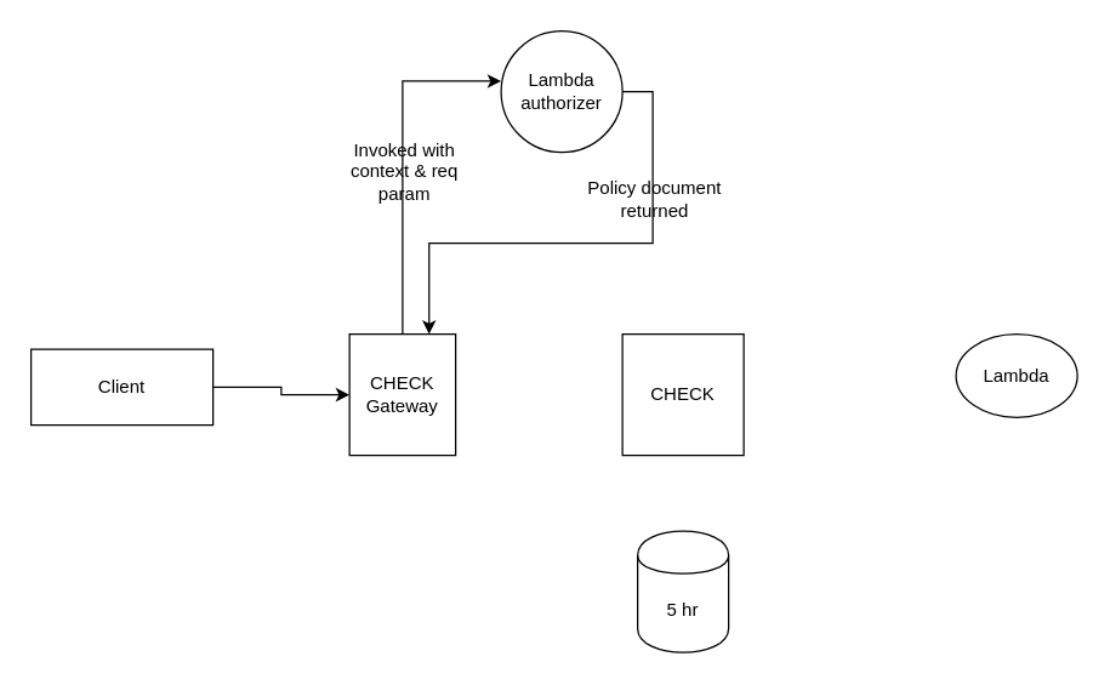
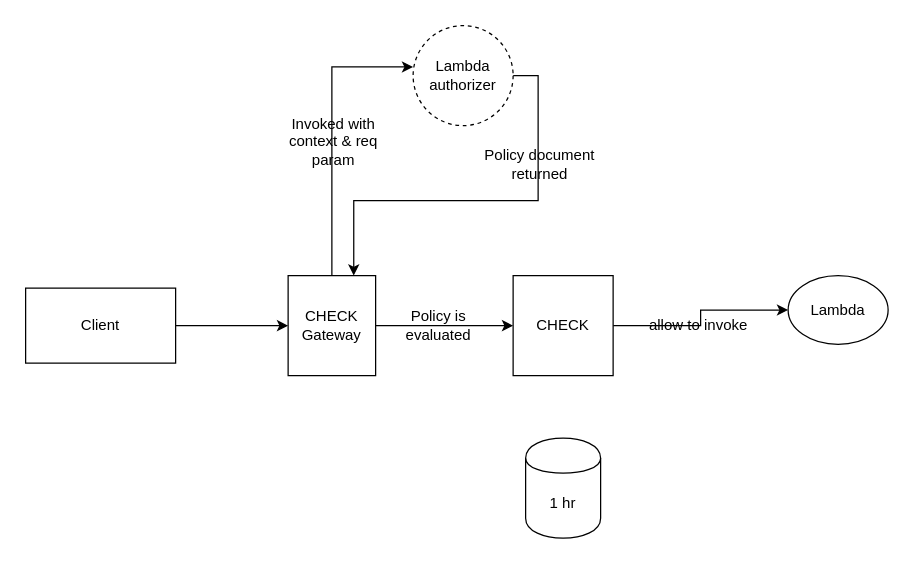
- <mxCell id="12" value="Lambda&lt;br&gt;authorizer" style="ellipse;whiteSpace=wrap;html=1;aspect=fixed;" parent="1" vertex="1"><mxGeometry x="330" y="20" width="80" height="80" as="geometry" /></mxCell>
+ <mxCell id="12" value="Lambda&lt;br&gt;authorizer" style="ellipse;whiteSpace=wrap;html=1;aspect=fixed;dashed=1;" parent="1" vertex="1"><mxGeometry x="330" y="20" width="80" height="80" as="geometry" /></mxCell>
- <mxCell id="3" value="Client" style="rounded=0;whiteSpace=wrap;html=1;" parent="1" vertex="1"><mxGeometry x="20" y="230" width="120" height="50" as="geometry" /></mxCell>
+ <mxCell id="3" value="Client" style="rounded=0;whiteSpace=wrap;html=1;" parent="1" vertex="1"><mxGeometry x="20" y="230" width="120" height="60" as="geometry" /></mxCell>
+ <mxCell id="13" style="edgeStyle=orthogonalEdgeStyle;rounded=0;orthogonalLoop=1;jettySize=auto;html=1;exitX=1;exitY=0.5;exitDx=0;exitDy=0;entryX=0;entryY=0.5;entryDx=0;entryDy=0;" parent="1" source="15" target="9" edge="1"><mxGeometry relative="1" as="geometry" /></mxCell>
+ <mxCell id="14" value="allow to invoke" style="text;html=1;resizable=0;points=[];align=center;verticalAlign=middle;labelBackgroundColor=none;" parent="13" vertex="1" connectable="0"><mxGeometry x="-0.127" y="1" relative="1" as="geometry"><mxPoint as="offset" /></mxGeometry></mxCell>
+ <mxCell id="6" style="edgeStyle=orthogonalEdgeStyle;rounded=0;orthogonalLoop=1;jettySize=auto;html=1;exitX=1;exitY=0.5;exitDx=0;exitDy=0;entryX=0;entryY=0.5;entryDx=0;entryDy=0;" parent="1" source="8" target="15" edge="1"><mxGeometry relative="1" as="geometry" /></mxCell>
+ <mxCell id="7" value="Policy is&lt;br&gt;evaluated" style="text;html=1;resizable=0;points=[];align=center;verticalAlign=middle;labelBackgroundColor=none;" parent="6" vertex="1" connectable="0"><mxGeometry x="-0.109" y="1" relative="1" as="geometry"><mxPoint as="offset" /></mxGeometry></mxCell>
- <mxCell id="16" value="5 hr" style="shape=cylinder;whiteSpace=wrap;html=1;boundedLbl=1;backgroundOutline=1;" parent="1" vertex="1"><mxGeometry x="420" y="350" width="60" height="80" as="geometry" /></mxCell>
+ <mxCell id="16" value="1 hr" style="shape=cylinder;whiteSpace=wrap;html=1;boundedLbl=1;backgroundOutline=1;" parent="1" vertex="1"><mxGeometry x="420" y="350" width="60" height="80" as="geometry" /></mxCell>
